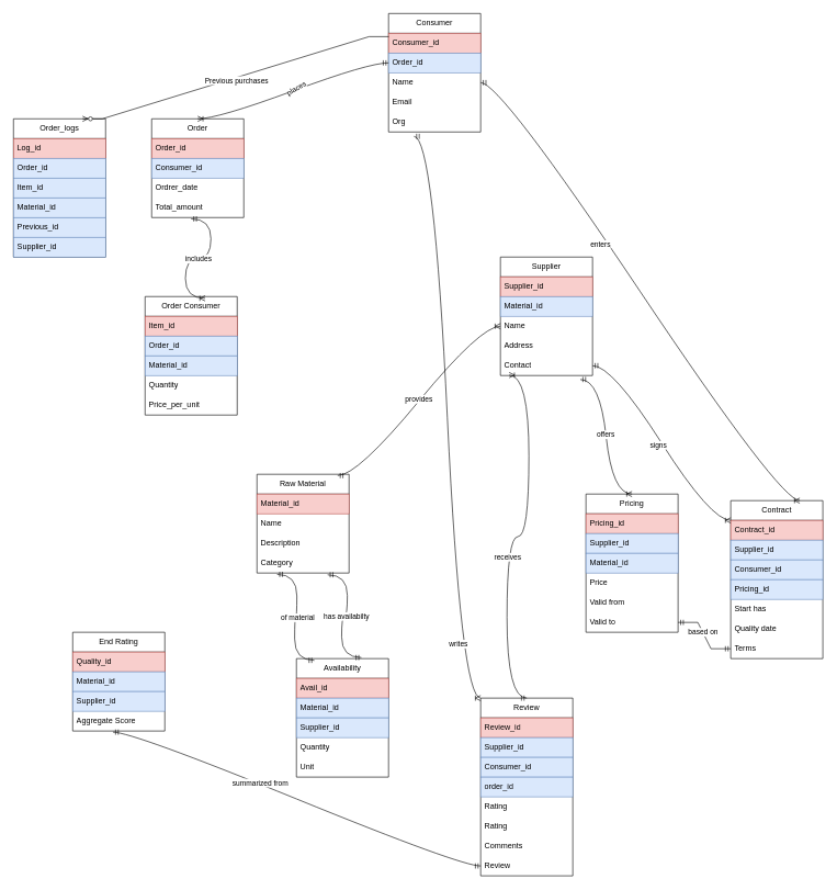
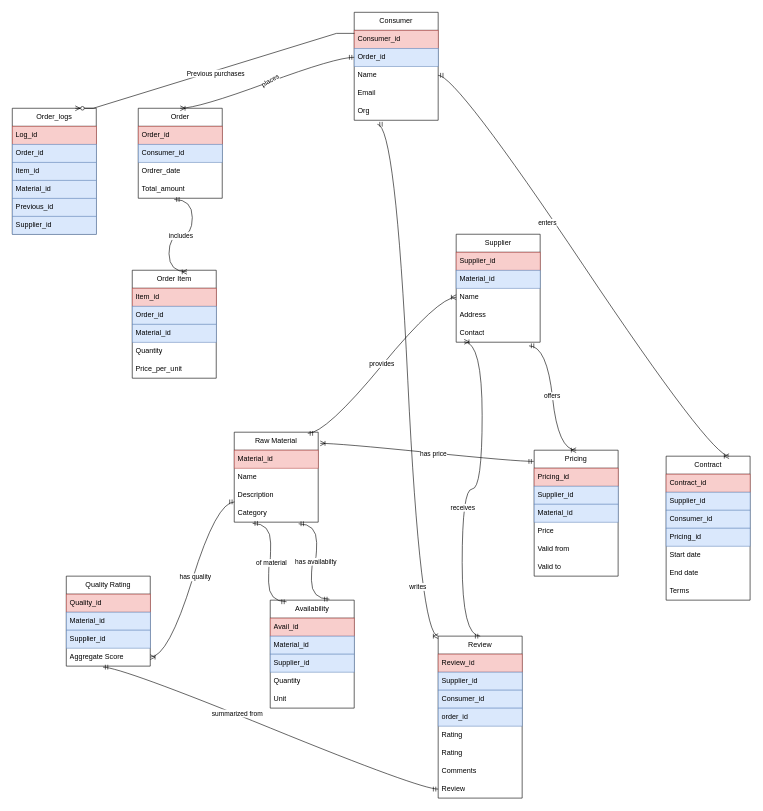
- <mxCell id="13" value="Order Consumer" style="swimlane;fontStyle=0;childLayout=stackLayout;horizontal=1;startSize=30;horizontalStack=0;resizeParent=1;resizeParentMax=0;resizeLast=0;collapsible=1;marginBottom=0;whiteSpace=wrap;html=1;" vertex="1" parent="1"><mxGeometry x="220" y="450" width="140" height="180" as="geometry" /></mxCell>
+ <mxCell id="13" value="Order Item" style="swimlane;fontStyle=0;childLayout=stackLayout;horizontal=1;startSize=30;horizontalStack=0;resizeParent=1;resizeParentMax=0;resizeLast=0;collapsible=1;marginBottom=0;whiteSpace=wrap;html=1;" vertex="1" parent="1"><mxGeometry x="220" y="450" width="140" height="180" as="geometry" /></mxCell>
- <mxCell id="87" value="" style="endArrow=ERoneToMany;html=1;rounded=0;entryX=0;entryY=0;entryDx=0;entryDy=0;curved=1;exitX=1;exitY=0.5;exitDx=0;exitDy=0;edgeStyle=entityRelationEdgeStyle;fontSize=12;startArrow=ERmandOne;entryPerimeter=0;" edge="1" parent="1" source="49" target="58"><mxGeometry width="50" height="50" relative="1" as="geometry"><mxPoint x="1010" y="805" as="sourcePoint" /><mxPoint x="930" y="290" as="targetPoint" /><Array as="points"><mxPoint x="1090" y="515" /></Array></mxGeometry></mxCell>
- <mxCell id="88" value="signs" style="edgeLabel;html=1;align=center;verticalAlign=middle;resizable=0;points=[];" vertex="1" connectable="0" parent="87"><mxGeometry x="-0.062" y="-2" relative="1" as="geometry"><mxPoint x="2" y="11" as="offset" /></mxGeometry></mxCell>
+ <mxCell id="79" value="" style="endArrow=ERoneToMany;html=1;rounded=0;entryX=1.024;entryY=0.124;entryDx=0;entryDy=0;entryPerimeter=0;exitX=-0.005;exitY=0.089;exitDx=0;exitDy=0;exitPerimeter=0;curved=1;edgeStyle=entityRelationEdgeStyle;fontSize=12;startArrow=ERmandOne;" edge="1" parent="1" source="50" target="19"><mxGeometry width="50" height="50" relative="1" as="geometry"><mxPoint x="720" y="570" as="sourcePoint" /><mxPoint x="770" y="520" as="targetPoint" /><Array as="points"><mxPoint x="770" y="599" /></Array></mxGeometry></mxCell>
+ <mxCell id="80" value="has price" style="edgeLabel;html=1;align=center;verticalAlign=middle;resizable=0;points=[];rotation=0;" vertex="1" connectable="0" parent="79"><mxGeometry x="-0.168" relative="1" as="geometry"><mxPoint x="-19" y="-1" as="offset" /></mxGeometry></mxCell>
- <mxCell id="62" value="Start has" style="text;strokeColor=none;fillColor=none;align=left;verticalAlign=middle;spacingLeft=4;spacingRight=4;overflow=hidden;points=[[0,0.5],[1,0.5]];portConstraint=eastwest;rotatable=0;whiteSpace=wrap;html=1;" vertex="1" parent="57"><mxGeometry y="150" width="140" height="30" as="geometry" /></mxCell>
+ <mxCell id="62" value="Start date" style="text;strokeColor=none;fillColor=none;align=left;verticalAlign=middle;spacingLeft=4;spacingRight=4;overflow=hidden;points=[[0,0.5],[1,0.5]];portConstraint=eastwest;rotatable=0;whiteSpace=wrap;html=1;" vertex="1" parent="57"><mxGeometry y="150" width="140" height="30" as="geometry" /></mxCell>
- <mxCell id="63" value="Quality date" style="text;strokeColor=none;fillColor=none;align=left;verticalAlign=middle;spacingLeft=4;spacingRight=4;overflow=hidden;points=[[0,0.5],[1,0.5]];portConstraint=eastwest;rotatable=0;whiteSpace=wrap;html=1;" vertex="1" parent="57"><mxGeometry y="180" width="140" height="30" as="geometry" /></mxCell>
+ <mxCell id="63" value="End date" style="text;strokeColor=none;fillColor=none;align=left;verticalAlign=middle;spacingLeft=4;spacingRight=4;overflow=hidden;points=[[0,0.5],[1,0.5]];portConstraint=eastwest;rotatable=0;whiteSpace=wrap;html=1;" vertex="1" parent="57"><mxGeometry y="180" width="140" height="30" as="geometry" /></mxCell>
- <mxCell id="91" value="" style="edgeStyle=entityRelationEdgeStyle;fontSize=12;html=1;endArrow=ERmandOne;startArrow=ERmandOne;rounded=0;exitX=0;exitY=0.5;exitDx=0;exitDy=0;" edge="1" parent="1" source="64" target="56"><mxGeometry width="100" height="100" relative="1" as="geometry"><mxPoint x="1010" y="1150" as="sourcePoint" /><mxPoint x="1110" y="1050" as="targetPoint" /></mxGeometry></mxCell>
- <mxCell id="92" value="based on" style="edgeLabel;html=1;align=center;verticalAlign=middle;resizable=0;points=[];" vertex="1" connectable="0" parent="91"><mxGeometry x="0.122" relative="1" as="geometry"><mxPoint as="offset" /></mxGeometry></mxCell>
+ <mxCell id="67" value="" style="endArrow=ERoneToMany;html=1;rounded=0;curved=1;edgeStyle=entityRelationEdgeStyle;fontSize=12;startArrow=ERmandOne;entryX=1;entryY=0.5;entryDx=0;entryDy=0;exitX=0.003;exitY=-0.126;exitDx=0;exitDy=0;exitPerimeter=0;" edge="1" parent="1" source="23" target="28"><mxGeometry relative="1" as="geometry"><mxPoint x="570" y="615.333" as="sourcePoint" /><mxPoint x="360" y="710" as="targetPoint" /><Array as="points"><mxPoint x="510" y="655" /></Array></mxGeometry></mxCell>
+ <mxCell id="68" value="has quality" style="edgeLabel;html=1;align=center;verticalAlign=middle;resizable=0;points=[];" vertex="1" connectable="0" parent="67"><mxGeometry x="-0.049" relative="1" as="geometry"><mxPoint x="2" y="4" as="offset" /></mxGeometry></mxCell>
- <mxCell id="24" value="End Rating" style="swimlane;fontStyle=0;childLayout=stackLayout;horizontal=1;startSize=30;horizontalStack=0;resizeParent=1;resizeParentMax=0;resizeLast=0;collapsible=1;marginBottom=0;whiteSpace=wrap;html=1;" vertex="1" parent="1"><mxGeometry x="110" y="960" width="140" height="150" as="geometry" /></mxCell>
+ <mxCell id="24" value="Quality Rating" style="swimlane;fontStyle=0;childLayout=stackLayout;horizontal=1;startSize=30;horizontalStack=0;resizeParent=1;resizeParentMax=0;resizeLast=0;collapsible=1;marginBottom=0;whiteSpace=wrap;html=1;" vertex="1" parent="1"><mxGeometry x="110" y="960" width="140" height="150" as="geometry" /></mxCell>
